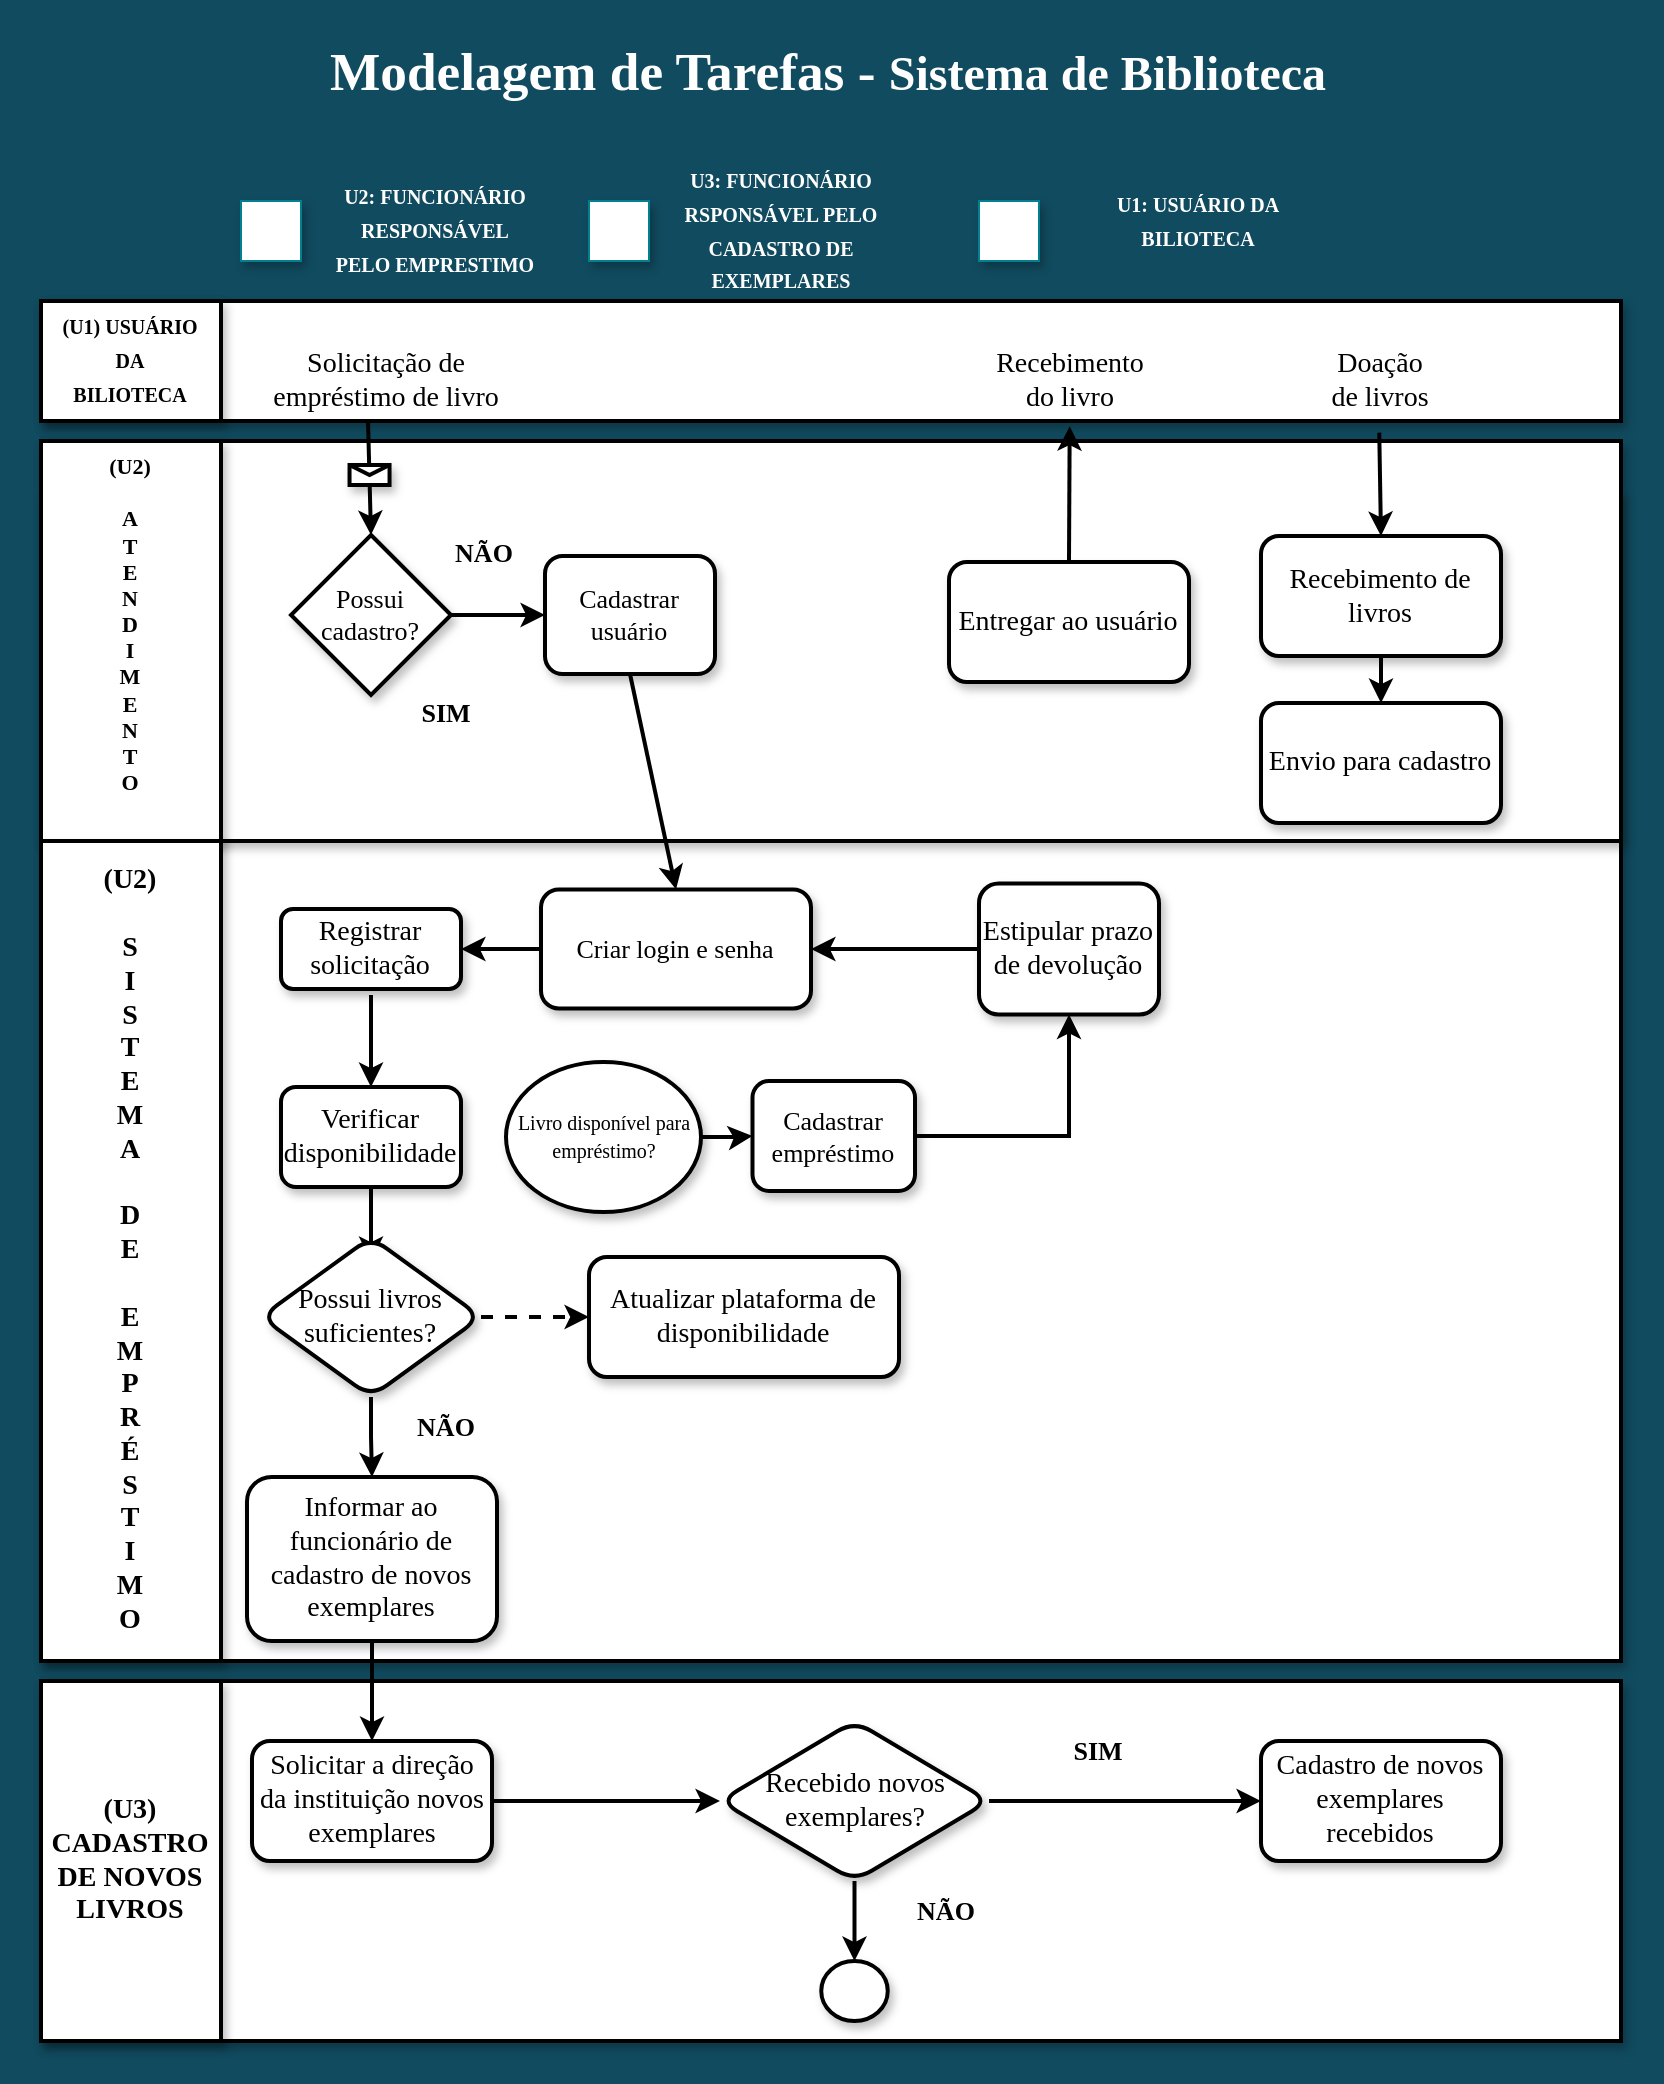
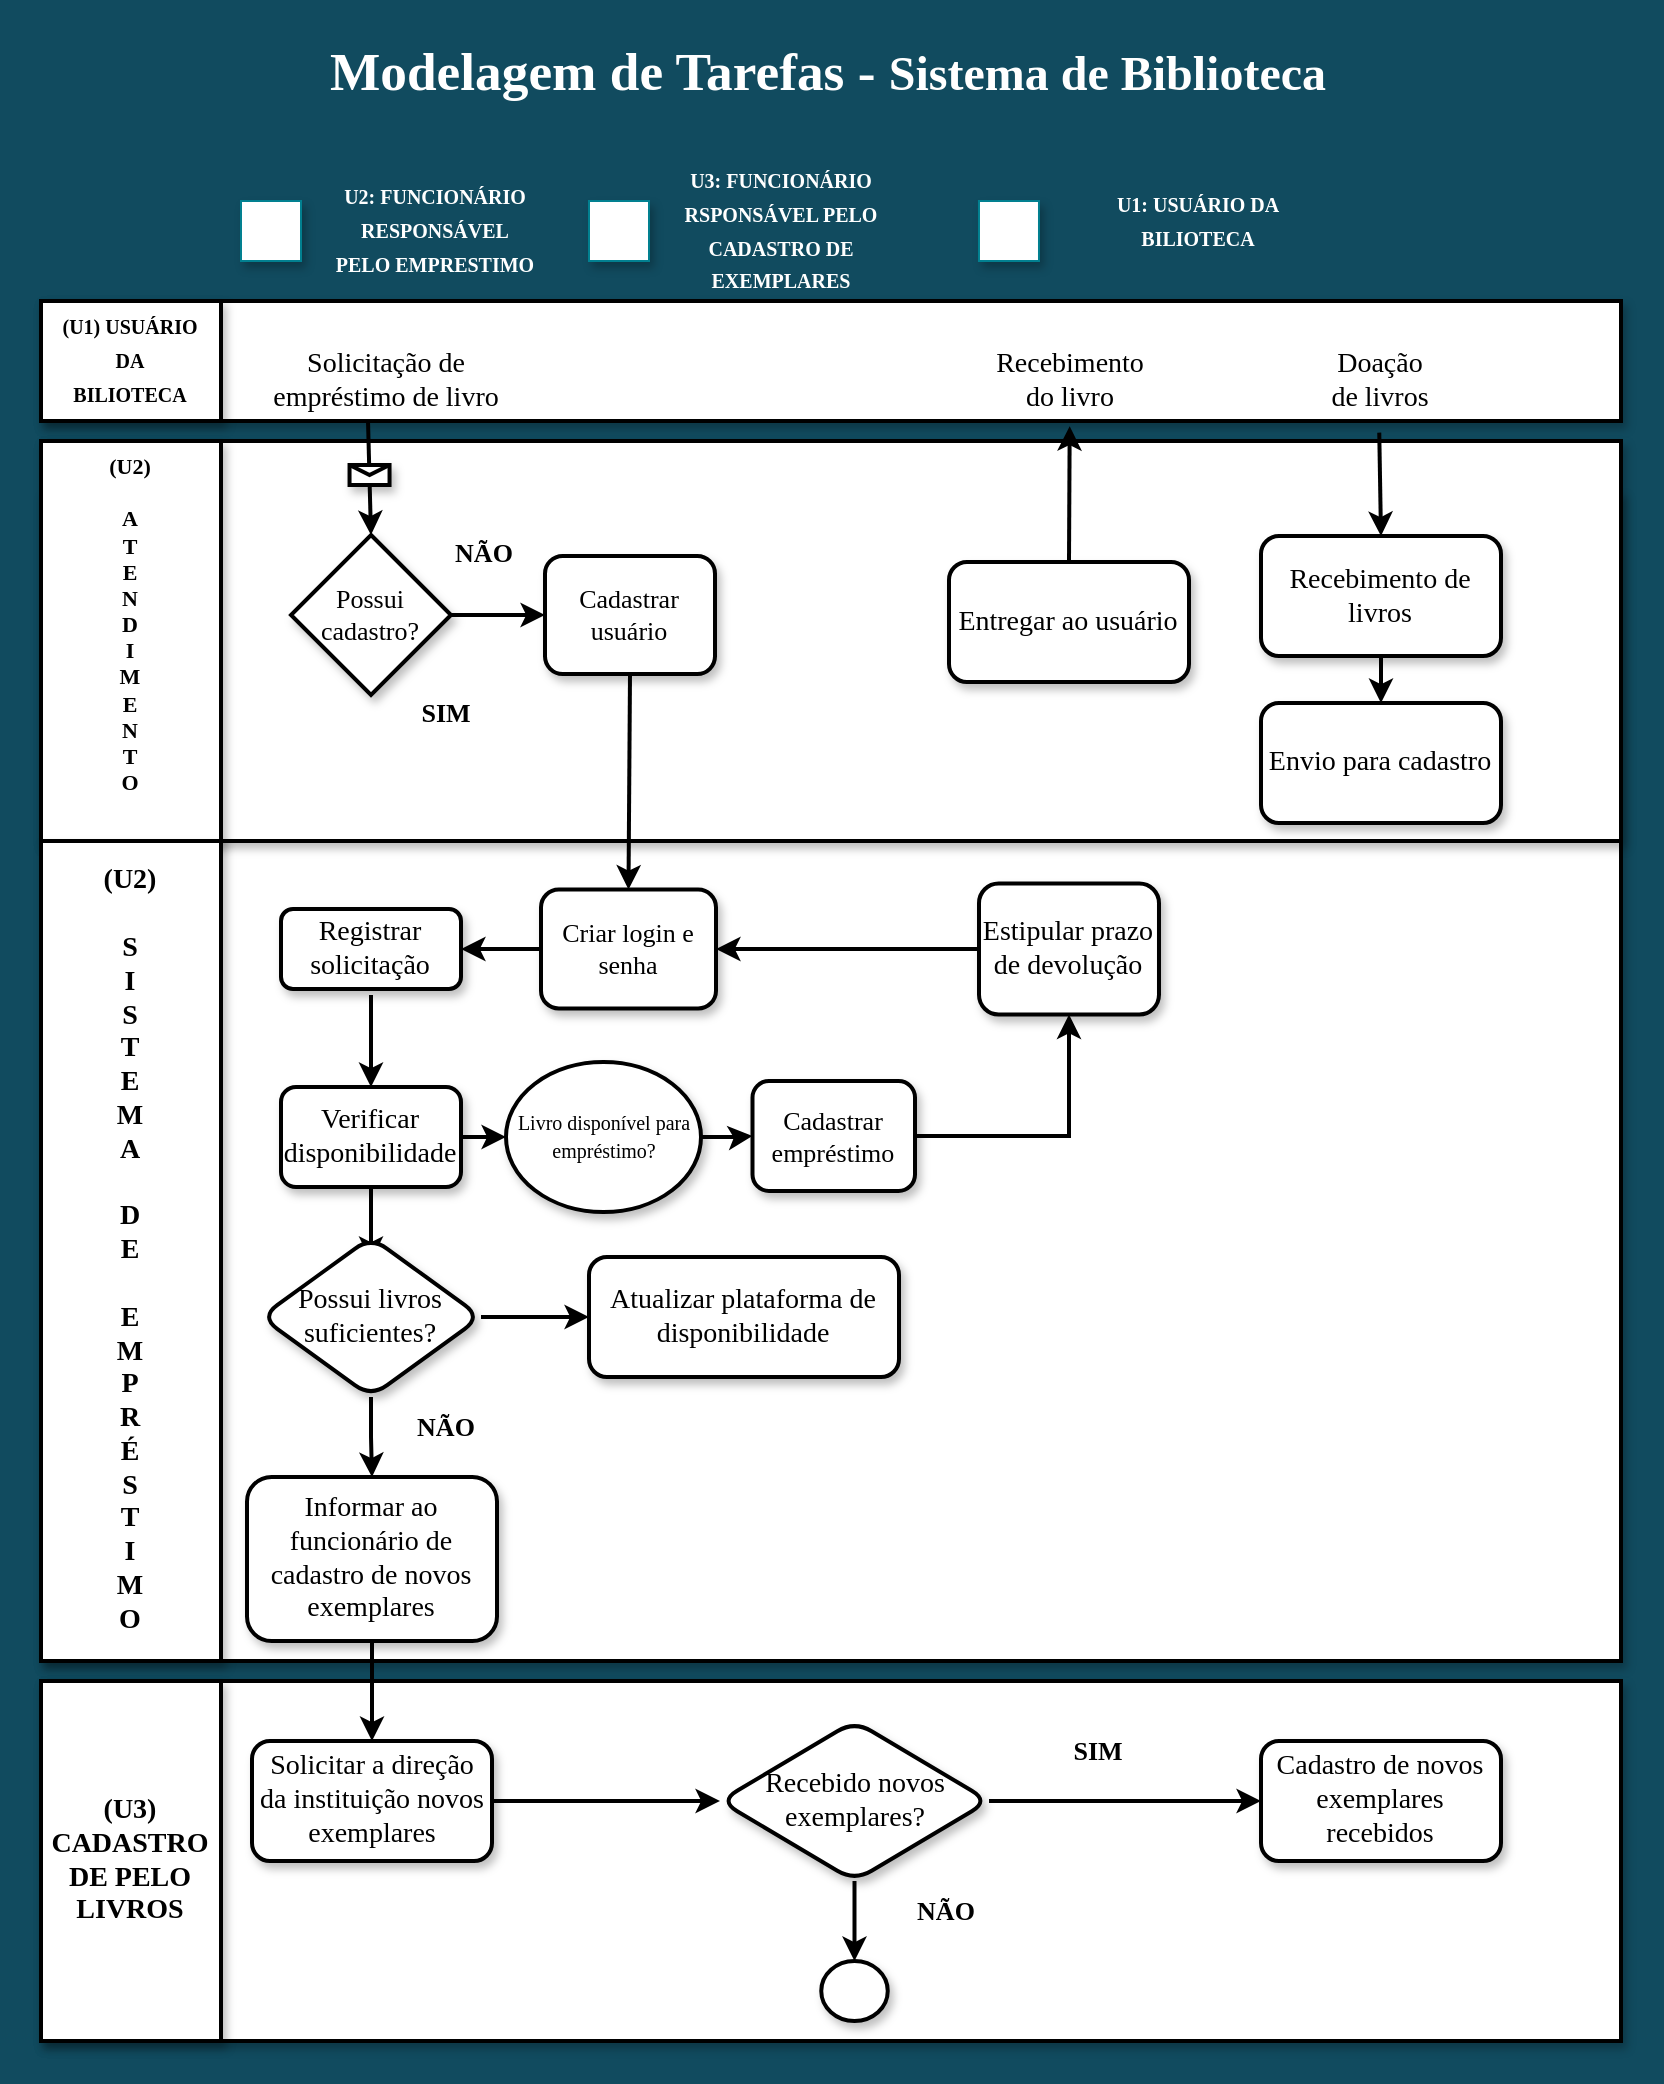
- <mxCell id="30" value="Criar login e senha" style="whiteSpace=wrap;html=1;fontSize=13;fontFamily=Times New Roman;fillColor=#FFFFFF;fontColor=#000000;rounded=1;shadow=1;strokeWidth=2;gradientColor=none;" vertex="1" parent="1"><mxGeometry x="270" y="444.25" width="135" height="59.5" as="geometry" /></mxCell>
+ <mxCell id="30" value="Criar login e senha" style="whiteSpace=wrap;html=1;fontSize=13;fontFamily=Times New Roman;fillColor=#FFFFFF;fontColor=#000000;rounded=1;shadow=1;strokeWidth=2;gradientColor=none;" vertex="1" parent="1"><mxGeometry x="270" y="444.25" width="87.5" height="59.5" as="geometry" /></mxCell>
+ <mxCell id="23" value="" style="endArrow=classic;html=1;rounded=0;strokeColor=#000000;strokeWidth=2;fontFamily=Times New Roman;fontSize=10;fontColor=#000000;fillColor=#F45B69;exitX=1;exitY=0.5;exitDx=0;exitDy=0;entryX=0;entryY=0.5;entryDx=0;entryDy=0;" edge="1" parent="1" source="19" target="22"><mxGeometry width="50" height="50" relative="1" as="geometry"><mxPoint x="340" y="599" as="sourcePoint" /><mxPoint x="390" y="549" as="targetPoint" /></mxGeometry></mxCell>
- <mxCell id="39" value="" style="edgeStyle=orthogonalEdgeStyle;rounded=0;orthogonalLoop=1;jettySize=auto;html=1;strokeColor=#000000;strokeWidth=2;fontFamily=Times New Roman;fontSize=14;fontColor=#000000;fillColor=#F45B69;dashed=1;" edge="1" parent="1" source="41" target="42"><mxGeometry relative="1" as="geometry" /></mxCell>
+ <mxCell id="39" value="" style="edgeStyle=orthogonalEdgeStyle;rounded=0;orthogonalLoop=1;jettySize=auto;html=1;strokeColor=#000000;strokeWidth=2;fontFamily=Times New Roman;fontSize=14;fontColor=#000000;fillColor=#F45B69;" edge="1" parent="1" source="41" target="42"><mxGeometry relative="1" as="geometry" /></mxCell>
- <mxCell id="57" value="(U3) CADASTRO DE NOVOS LIVROS" style="rounded=0;whiteSpace=wrap;html=1;shadow=1;strokeColor=default;strokeWidth=2;fontFamily=Times New Roman;fontSize=14;fontColor=#000000;fillColor=#FFFFFF;gradientColor=none;fontStyle=1" vertex="1" parent="1"><mxGeometry x="20" y="840" width="90" height="180" as="geometry" /></mxCell>
+ <mxCell id="57" value="(U3) CADASTRO DE PELO LIVROS" style="rounded=0;whiteSpace=wrap;html=1;shadow=1;strokeColor=default;strokeWidth=2;fontFamily=Times New Roman;fontSize=14;fontColor=#000000;fillColor=#FFFFFF;gradientColor=none;fontStyle=1" vertex="1" parent="1"><mxGeometry x="20" y="840" width="90" height="180" as="geometry" /></mxCell>
